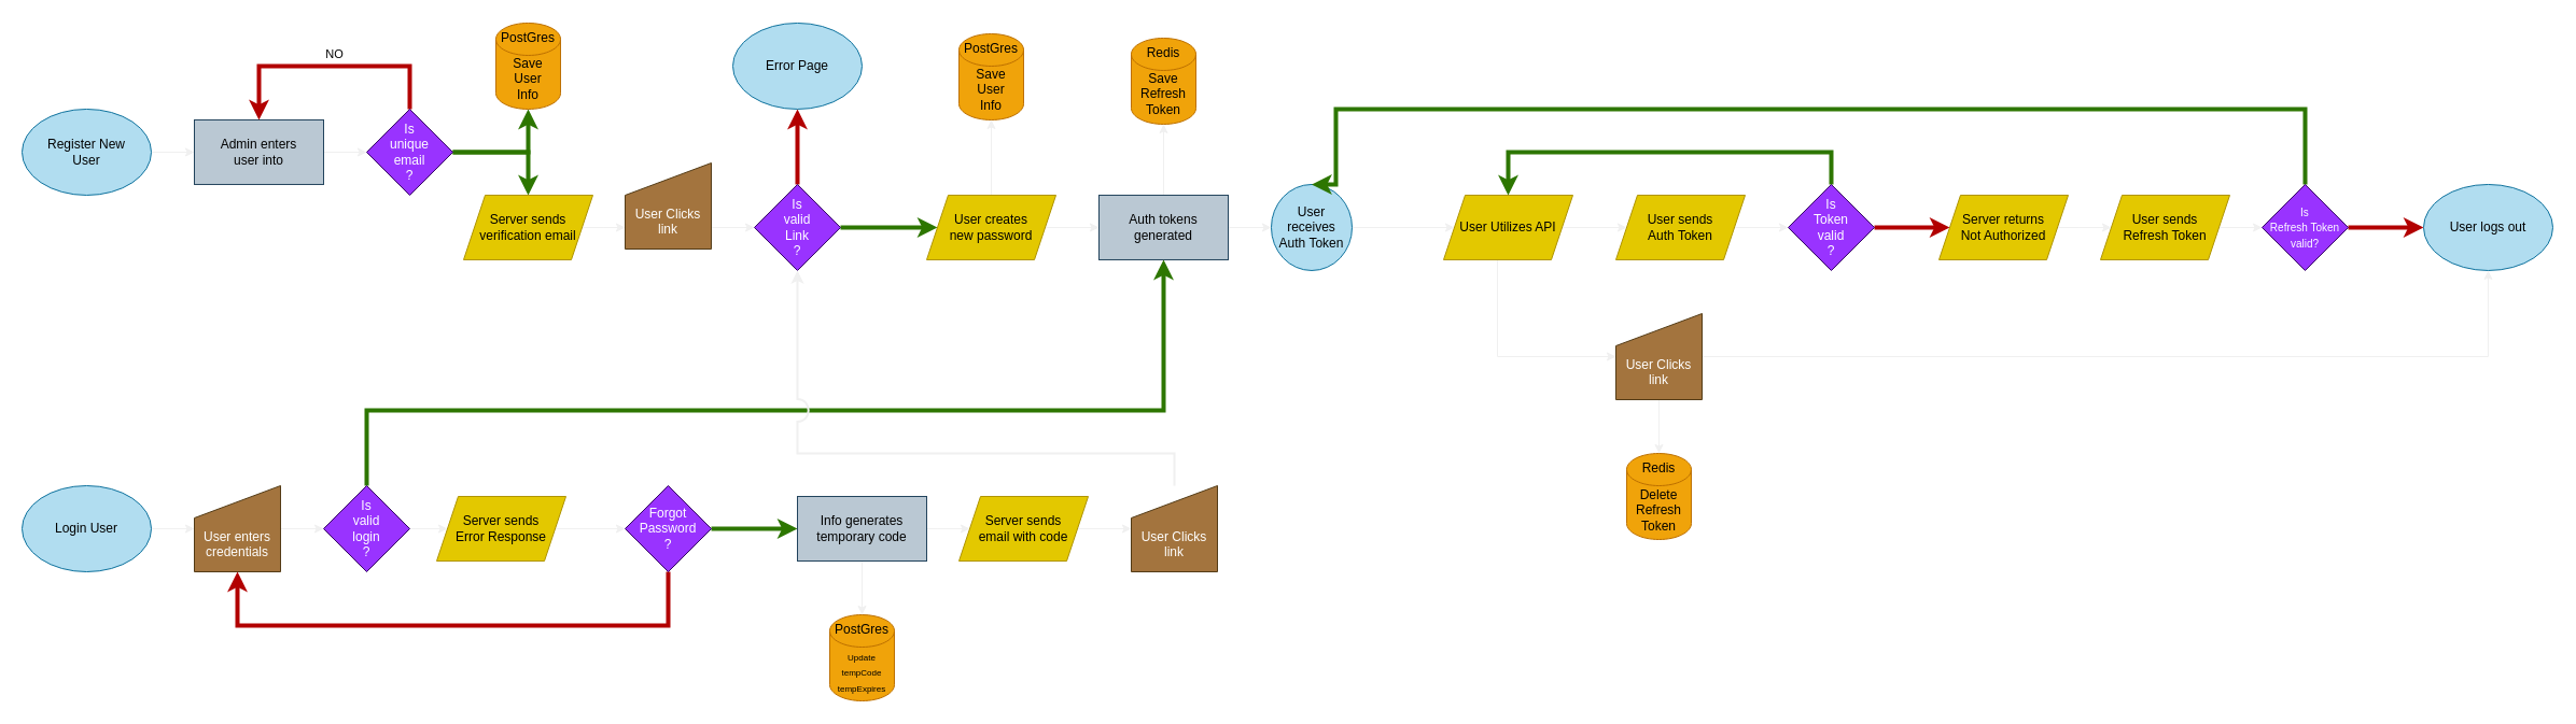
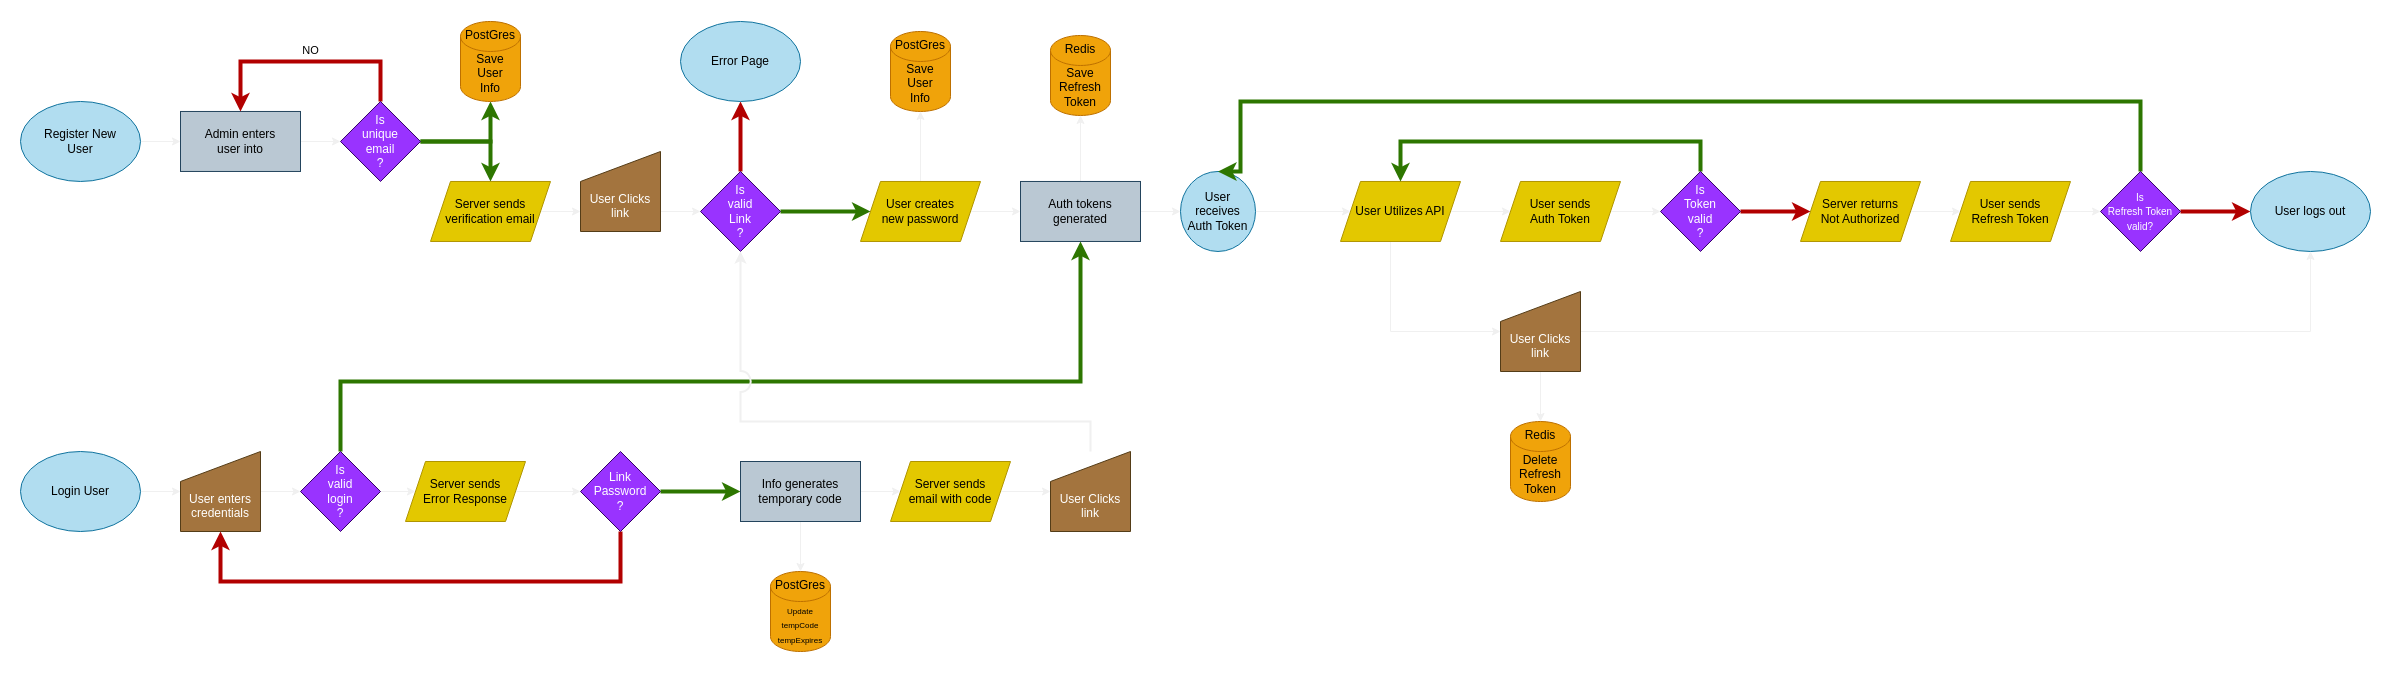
- <mxCell id="50" value="&lt;font&gt;Forgot&lt;br&gt;Password&lt;br&gt;?&lt;/font&gt;" style="rhombus;whiteSpace=wrap;html=1;strokeColor=#330066;fillColor=#9933FF;fontColor=#FFFFFF;" parent="1" vertex="1"><mxGeometry x="580" y="451" width="80" height="80" as="geometry" /></mxCell>
+ <mxCell id="50" value="&lt;font&gt;Link&lt;br&gt;Password&lt;br&gt;?&lt;/font&gt;" style="rhombus;whiteSpace=wrap;html=1;strokeColor=#330066;fillColor=#9933FF;fontColor=#FFFFFF;" parent="1" vertex="1"><mxGeometry x="580" y="451" width="80" height="80" as="geometry" /></mxCell>
